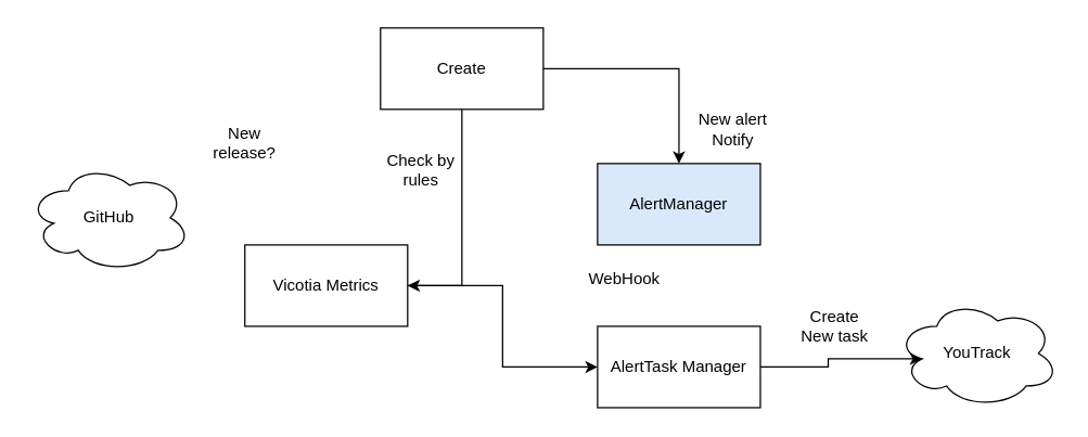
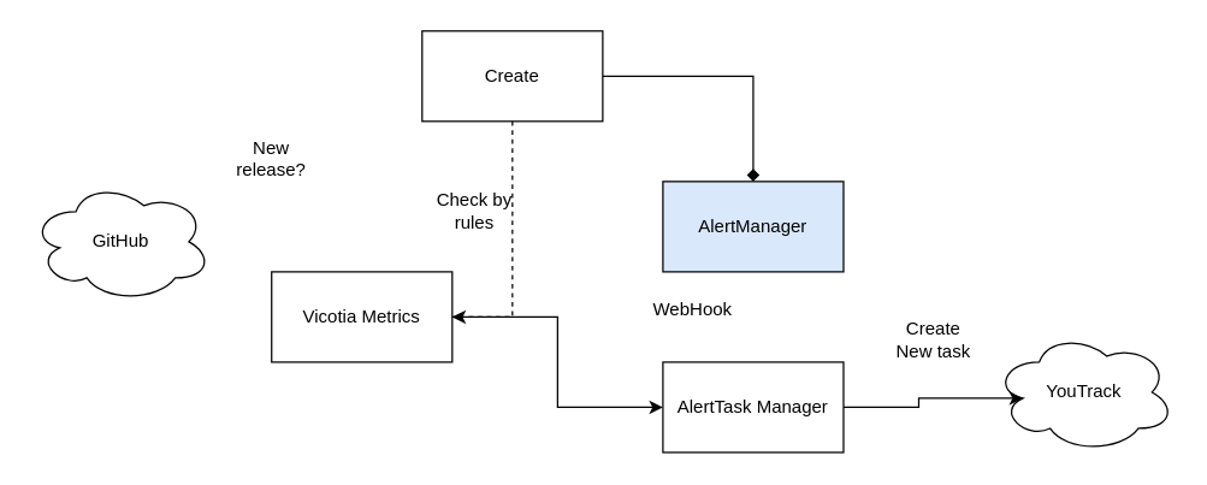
- <mxCell id="12" value="New alert&lt;div&gt;Notify&lt;/div&gt;" style="text;html=1;align=center;verticalAlign=middle;whiteSpace=wrap;rounded=0;" vertex="1" parent="1"><mxGeometry x="510" y="80" width="60" height="30" as="geometry" /></mxCell>
- <mxCell id="4" style="edgeStyle=orthogonalEdgeStyle;rounded=0;orthogonalLoop=1;jettySize=auto;html=1;entryX=0.5;entryY=0;entryDx=0;entryDy=0;" edge="1" parent="1" source="5" target="6"><mxGeometry relative="1" as="geometry" /></mxCell>
+ <mxCell id="4" style="edgeStyle=orthogonalEdgeStyle;rounded=0;orthogonalLoop=1;jettySize=auto;html=1;entryX=0.5;entryY=0;entryDx=0;entryDy=0;endArrow=diamond;" edge="1" parent="1" source="5" target="6"><mxGeometry relative="1" as="geometry" /></mxCell>
- <mxCell id="11" value="Check by rules" style="text;html=1;align=center;verticalAlign=middle;whiteSpace=wrap;rounded=0;" vertex="1" parent="1"><mxGeometry x="280" y="100" width="60" height="50" as="geometry" /></mxCell>
+ <mxCell id="11" value="Check by rules" style="text;html=1;align=center;verticalAlign=middle;whiteSpace=wrap;rounded=0;" vertex="1" parent="1"><mxGeometry x="285" y="115" width="60" height="50" as="geometry" /></mxCell>
- <mxCell id="3" style="edgeStyle=orthogonalEdgeStyle;rounded=0;orthogonalLoop=1;jettySize=auto;html=1;entryX=1;entryY=0.5;entryDx=0;entryDy=0;" edge="1" parent="1" source="5" target="2"><mxGeometry relative="1" as="geometry" /></mxCell>
+ <mxCell id="3" style="edgeStyle=orthogonalEdgeStyle;rounded=0;orthogonalLoop=1;jettySize=auto;html=1;entryX=1;entryY=0.5;entryDx=0;entryDy=0;dashed=1;" edge="1" parent="1" source="5" target="2"><mxGeometry relative="1" as="geometry" /></mxCell>
- <mxCell id="16" value="Create New task" style="text;html=1;align=center;verticalAlign=middle;whiteSpace=wrap;rounded=0;" vertex="1" parent="1"><mxGeometry x="585" y="225" width="60" height="30" as="geometry" /></mxCell>
+ <mxCell id="16" value="Create New task" style="text;html=1;align=center;verticalAlign=middle;whiteSpace=wrap;rounded=0;" vertex="1" parent="1"><mxGeometry x="590" y="210" width="60" height="30" as="geometry" /></mxCell>
